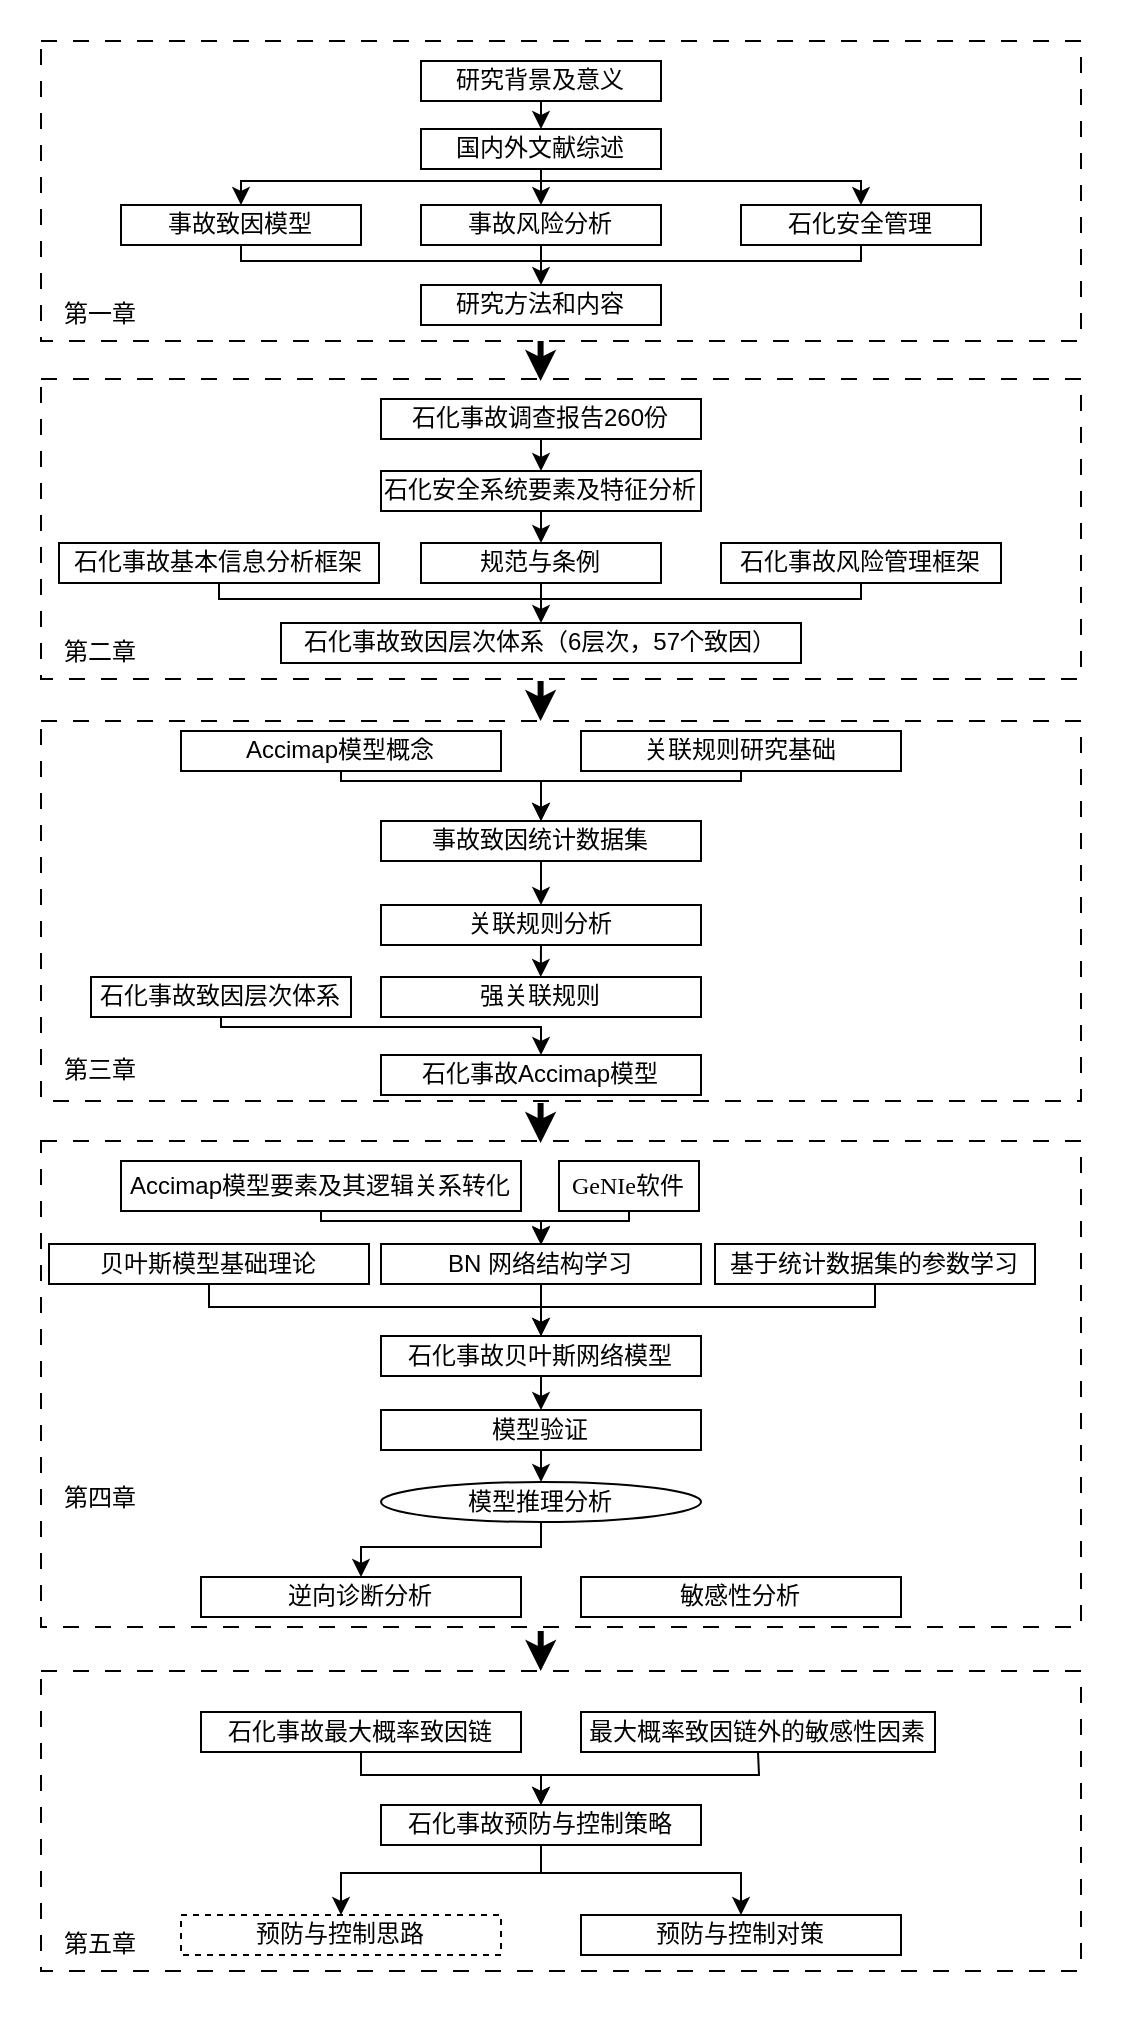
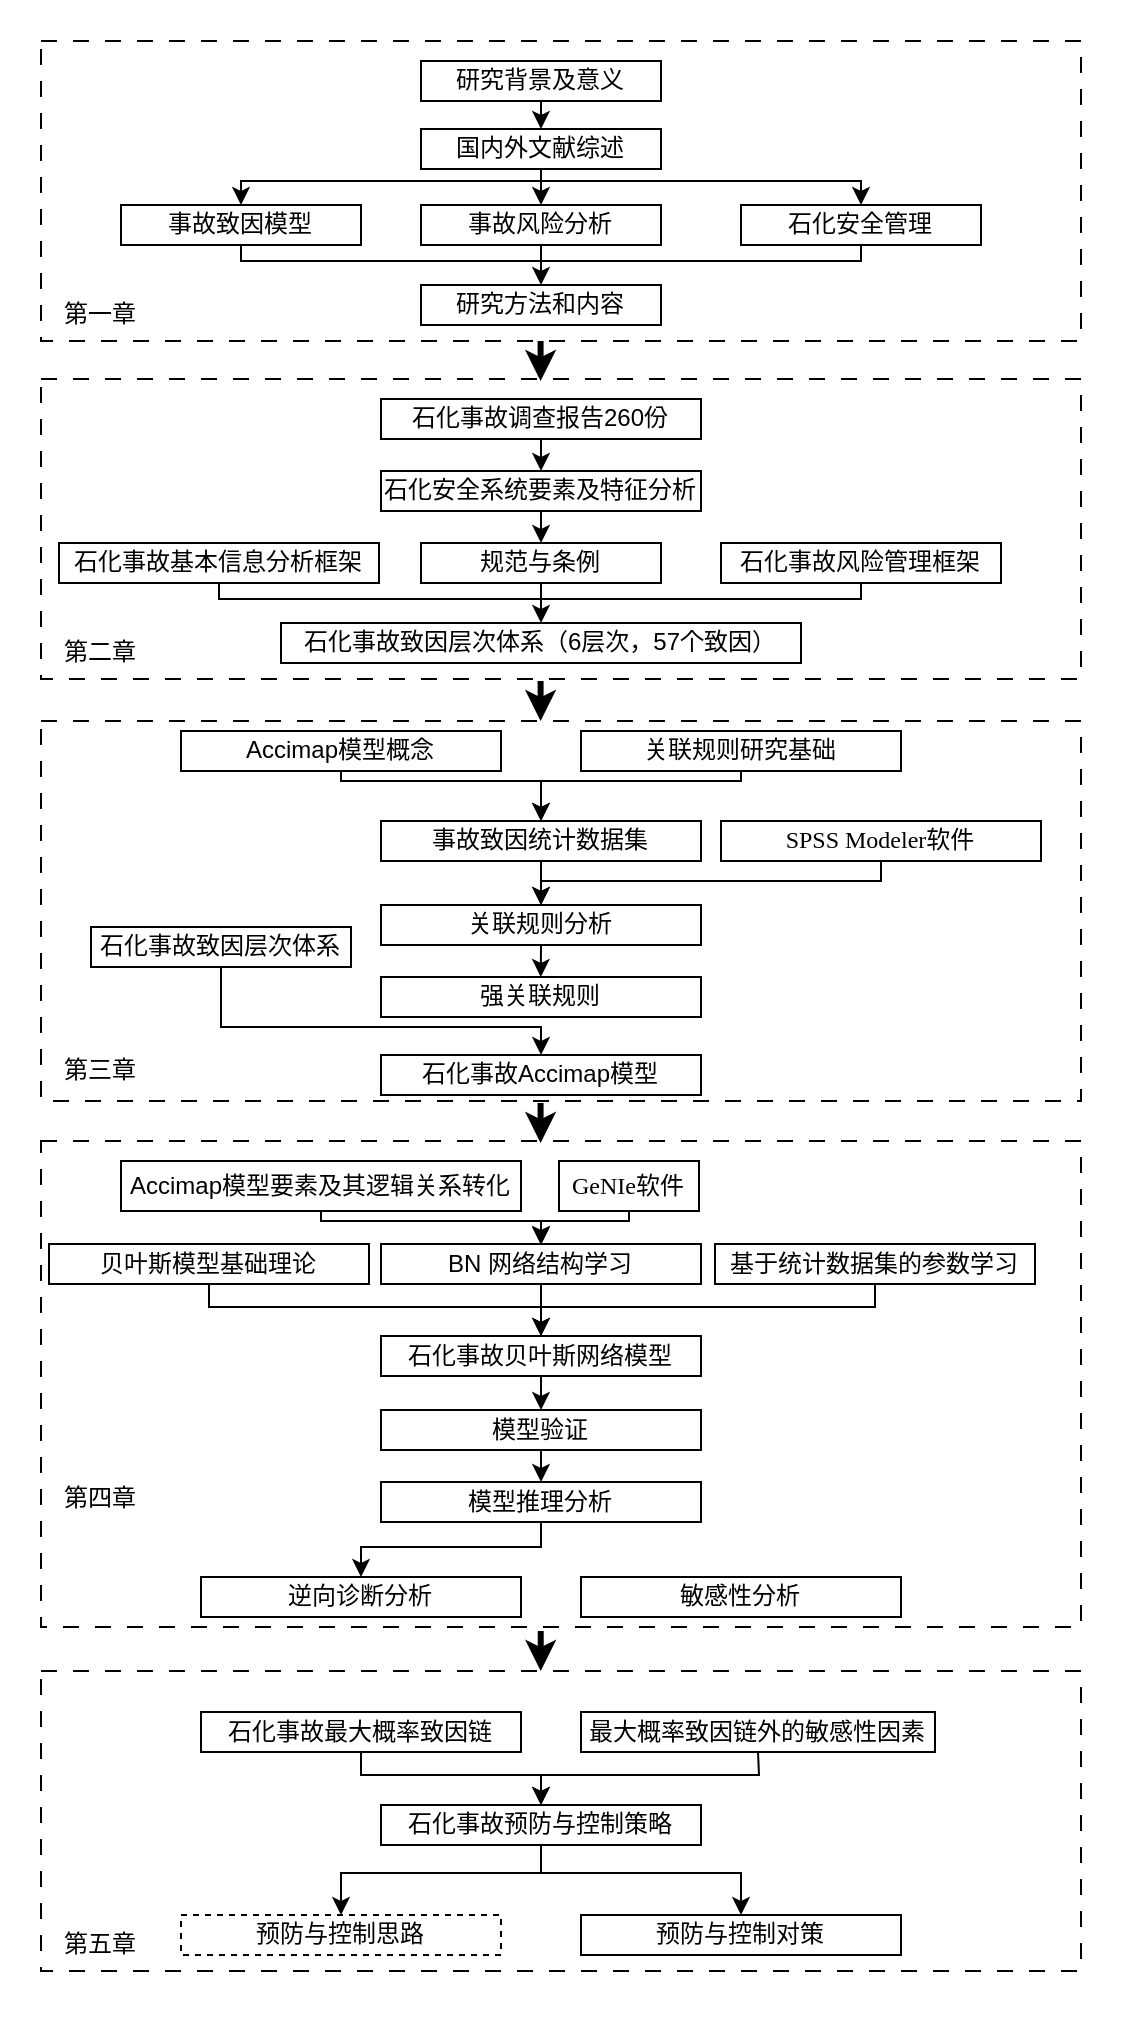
+ <mxCell id="73" value="&lt;font face=&quot;黑体&quot;&gt;SPSS Modeler软件&lt;/font&gt;" style="rounded=0;whiteSpace=wrap;html=1;" vertex="1" parent="1"><mxGeometry x="360" y="410" width="160" height="20" as="geometry" /></mxCell>
+ <mxCell id="75" value="" style="endArrow=classic;html=1;rounded=0;exitX=0.5;exitY=1;exitDx=0;exitDy=0;entryX=0.5;entryY=0;entryDx=0;entryDy=0;" edge="1" parent="1" source="73" target="69"><mxGeometry width="50" height="50" relative="1" as="geometry"><mxPoint x="430" y="500" as="sourcePoint" /><mxPoint x="480" y="450" as="targetPoint" /><Array as="points"><mxPoint x="440" y="440" /><mxPoint x="270" y="440" /></Array></mxGeometry></mxCell>
- <mxCell id="66" value="石化事故致因层次体系" style="rounded=0;whiteSpace=wrap;html=1;" parent="1" vertex="1"><mxGeometry x="45" y="488" width="130" height="20" as="geometry" /></mxCell>
+ <mxCell id="66" value="石化事故致因层次体系" style="rounded=0;whiteSpace=wrap;html=1;" parent="1" vertex="1"><mxGeometry x="45" y="463" width="130" height="20" as="geometry" /></mxCell>
- <mxCell id="45" value="模型推理分析" style="ellipse;whiteSpace=wrap;html=1;" parent="1" vertex="1"><mxGeometry x="190" y="740.5" width="160" height="20" as="geometry" /></mxCell>
+ <mxCell id="45" value="模型推理分析" style="rounded=0;whiteSpace=wrap;html=1;" parent="1" vertex="1"><mxGeometry x="190" y="740.5" width="160" height="20" as="geometry" /></mxCell>
